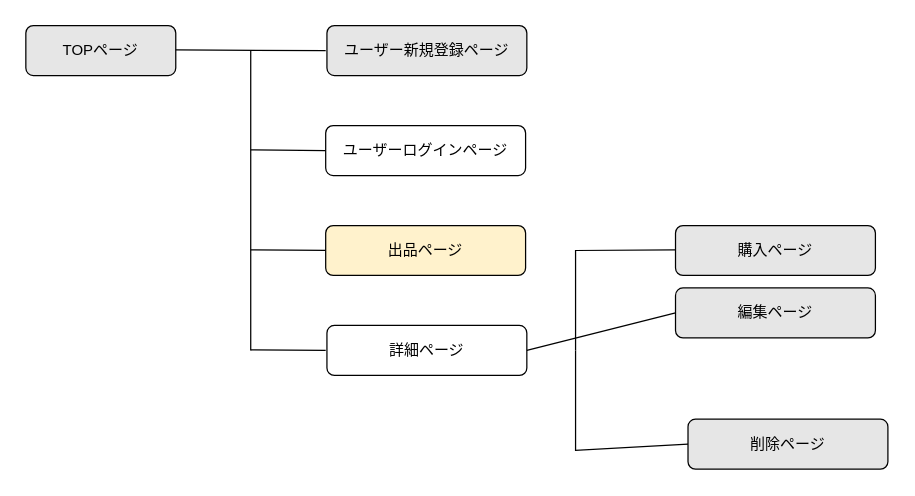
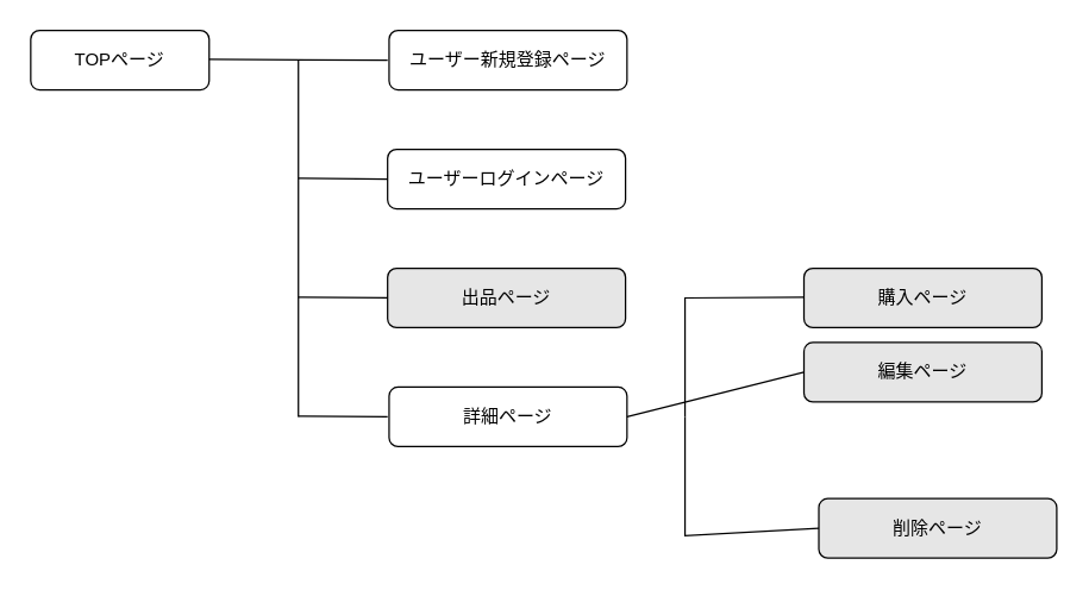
- <mxCell id="9" value="TOPページ" style="rounded=1;whiteSpace=wrap;html=1;fillColor=#E6E6E6;" parent="1" vertex="1"><mxGeometry x="20" y="20" width="120" height="40" as="geometry" /></mxCell>
+ <mxCell id="9" value="TOPページ" style="rounded=1;whiteSpace=wrap;html=1;fillColor=#ffffff;" parent="1" vertex="1"><mxGeometry x="20" y="20" width="120" height="40" as="geometry" /></mxCell>
- <mxCell id="3" value="ユーザー新規登録ページ" style="rounded=1;whiteSpace=wrap;html=1;fillColor=#E6E6E6;" parent="1" vertex="1"><mxGeometry x="261" y="20" width="160" height="40" as="geometry" /></mxCell>
+ <mxCell id="3" value="ユーザー新規登録ページ" style="rounded=1;whiteSpace=wrap;html=1;fillColor=#ffffff;" parent="1" vertex="1"><mxGeometry x="261" y="20" width="160" height="40" as="geometry" /></mxCell>
- <mxCell id="4" value="出品ページ" style="rounded=1;whiteSpace=wrap;html=1;fillColor=#fff2cc;" parent="1" vertex="1"><mxGeometry x="260" y="180" width="160" height="40" as="geometry" /></mxCell>
+ <mxCell id="4" value="出品ページ" style="rounded=1;whiteSpace=wrap;html=1;fillColor=#E6E6E6;" parent="1" vertex="1"><mxGeometry x="260" y="180" width="160" height="40" as="geometry" /></mxCell>
